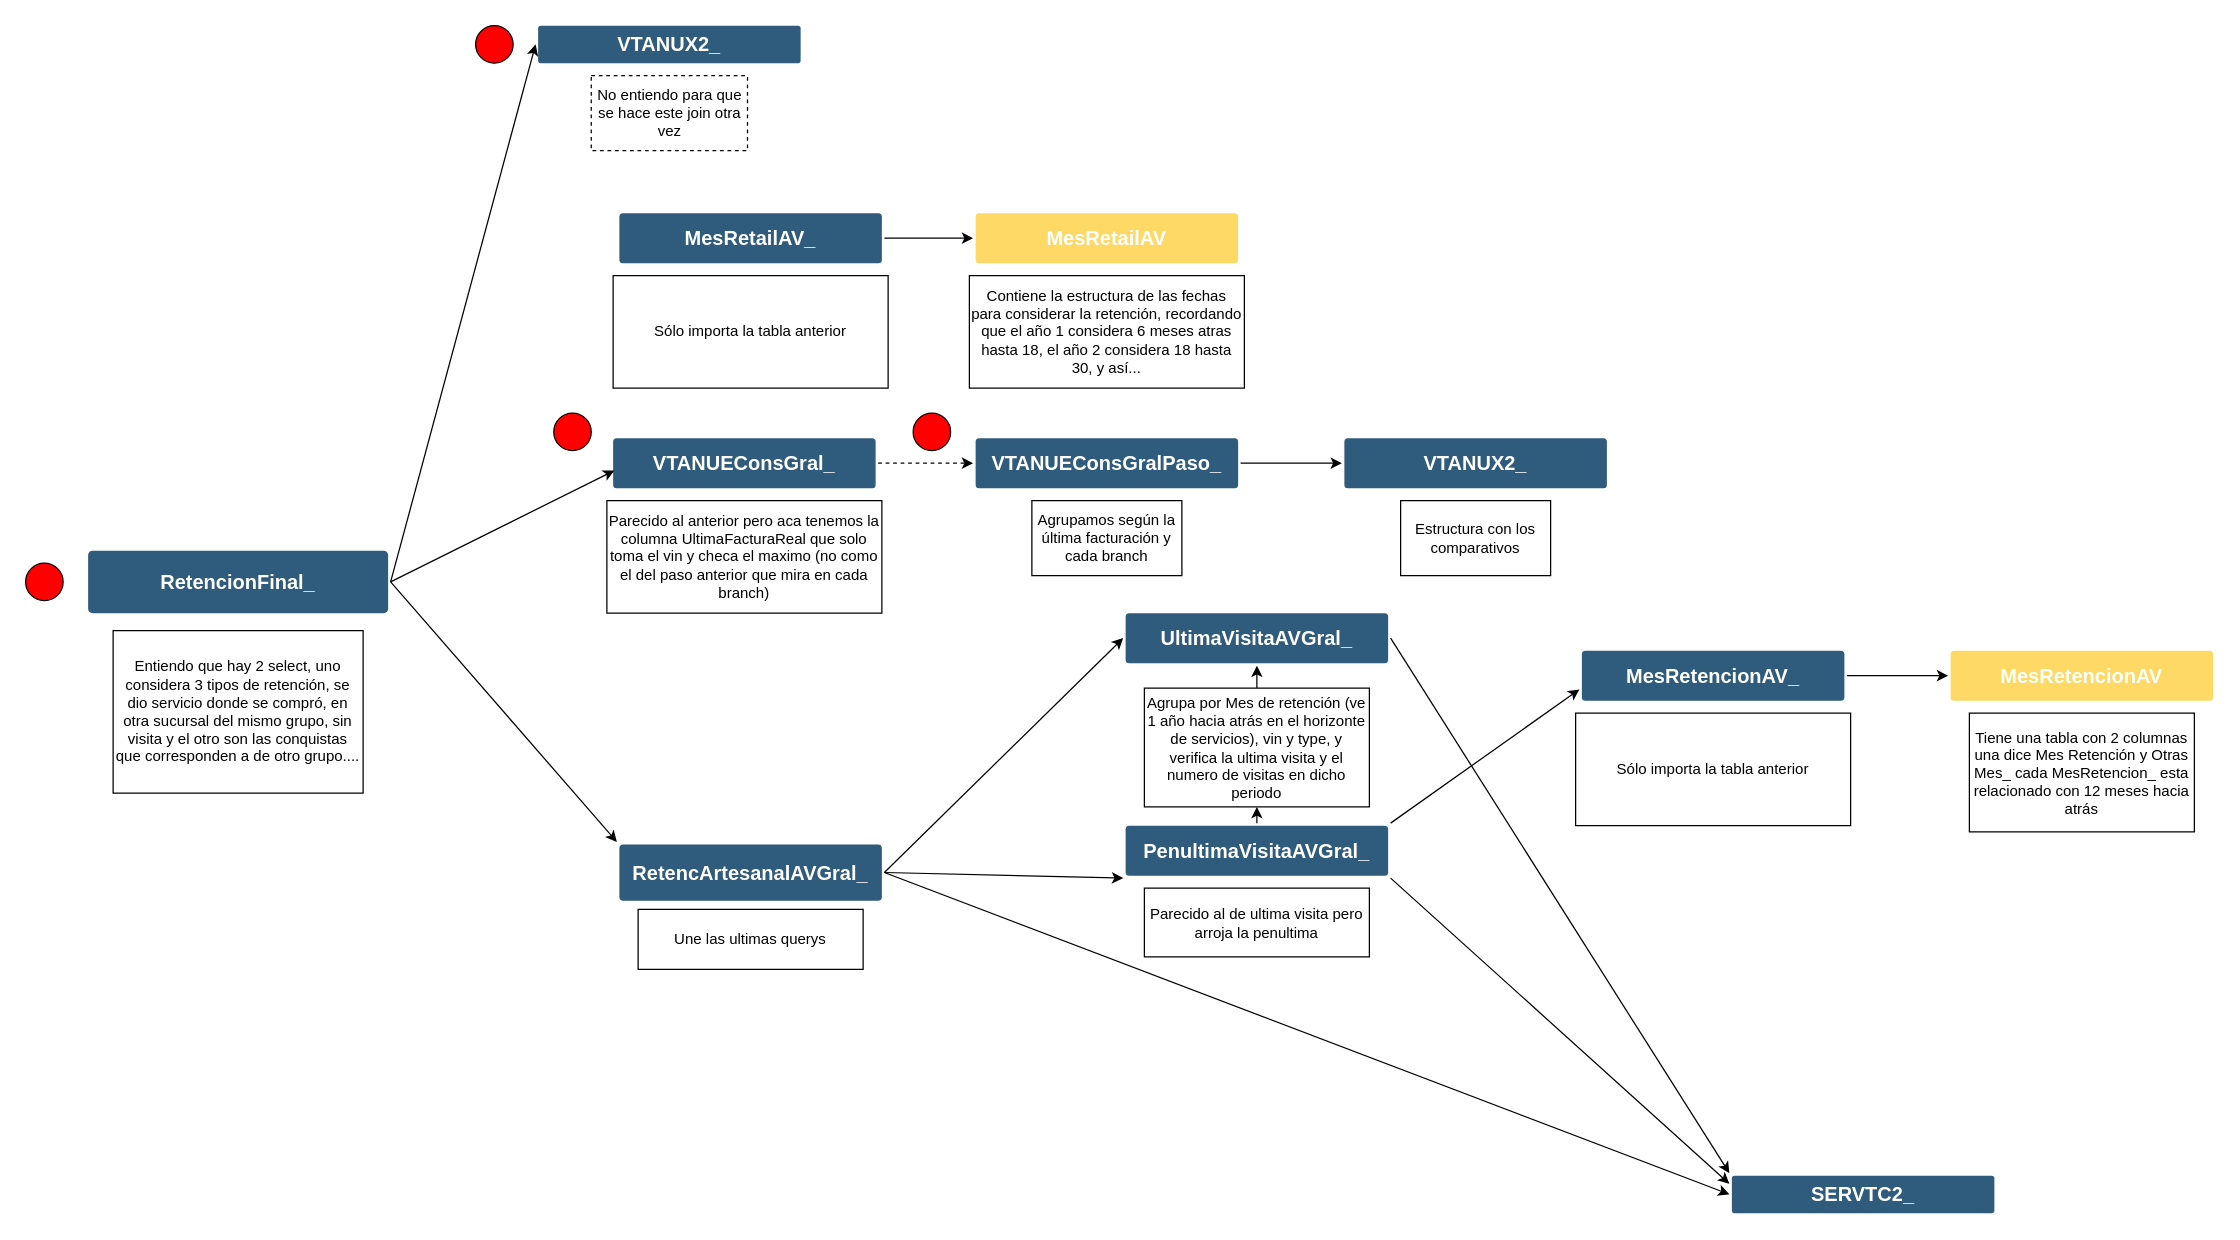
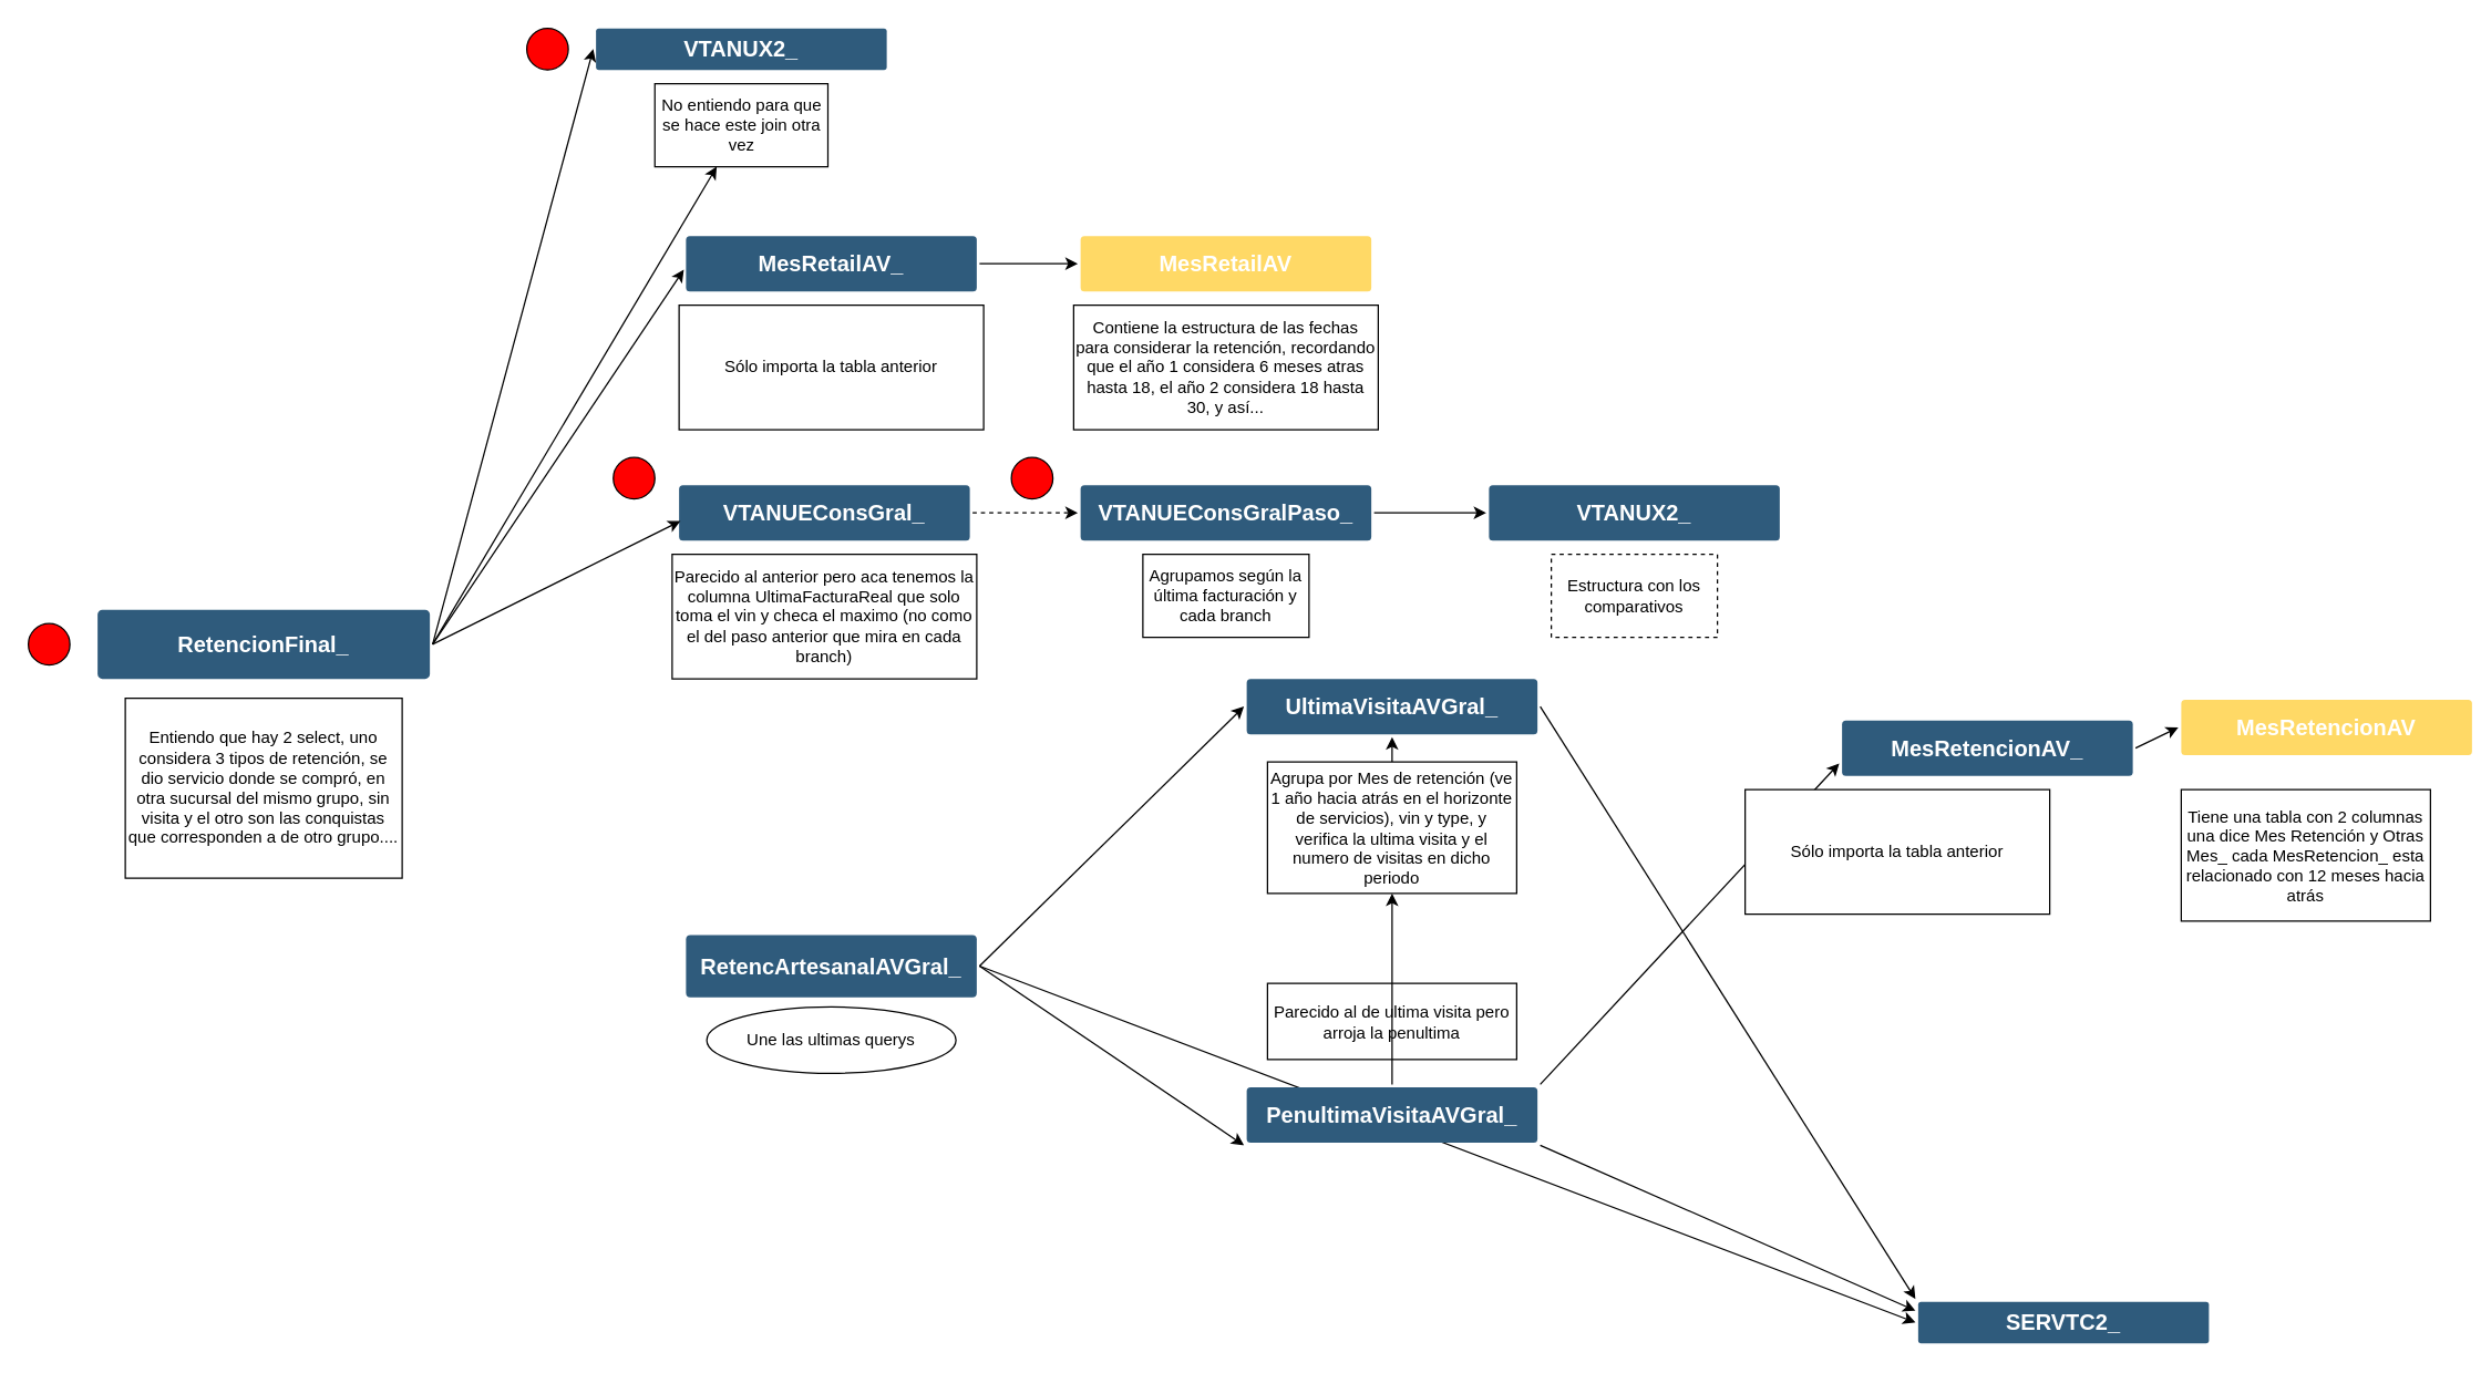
- <mxCell id="39" value="No entiendo para que se hace este join otra vez" style="rounded=0;whiteSpace=wrap;html=1;dashed=1;" vertex="1" parent="1"><mxGeometry x="472.5" y="60" width="125" height="60" as="geometry" /></mxCell>
+ <mxCell id="39" value="No entiendo para que se hace este join otra vez" style="rounded=0;whiteSpace=wrap;html=1;" vertex="1" parent="1"><mxGeometry x="472.5" y="60" width="125" height="60" as="geometry" /></mxCell>
+ <mxCell id="27" style="edgeStyle=none;rounded=0;orthogonalLoop=1;jettySize=auto;html=1;exitX=1;exitY=0.5;exitDx=0;exitDy=0;entryX=0.002;entryY=0.599;entryDx=0;entryDy=0;entryPerimeter=0;" edge="1" parent="1" source="3" target="6"><mxGeometry relative="1" as="geometry" /></mxCell>
- <mxCell id="33" value="Estructura con los comparativos" style="rounded=0;whiteSpace=wrap;html=1;" vertex="1" parent="1"><mxGeometry x="1120" y="400" width="120" height="60" as="geometry" /></mxCell>
+ <mxCell id="33" value="Estructura con los comparativos" style="rounded=0;whiteSpace=wrap;html=1;dashed=1;" vertex="1" parent="1"><mxGeometry x="1120" y="400" width="120" height="60" as="geometry" /></mxCell>
- <mxCell id="25" value="MesRetencionAV_" style="rounded=1;whiteSpace=wrap;html=1;shadow=0;labelBackgroundColor=none;strokeColor=none;strokeWidth=3;fillColor=#2F5B7C;fontFamily=Helvetica;fontSize=16;fontColor=#FFFFFF;align=center;fontStyle=1;spacing=5;arcSize=7;perimeterSpacing=2;" vertex="1" parent="1"><mxGeometry x="1265" y="520" width="210" height="40" as="geometry" /></mxCell>
+ <mxCell id="25" value="MesRetencionAV_" style="rounded=1;whiteSpace=wrap;html=1;shadow=0;labelBackgroundColor=none;strokeColor=none;strokeWidth=3;fillColor=#2F5B7C;fontFamily=Helvetica;fontSize=16;fontColor=#FFFFFF;align=center;fontStyle=1;spacing=5;arcSize=7;perimeterSpacing=2;" vertex="1" parent="1"><mxGeometry x="1330" y="520" width="210" height="40" as="geometry" /></mxCell>
- <mxCell id="26" value="MesRetencionAV" style="rounded=1;whiteSpace=wrap;html=1;shadow=0;labelBackgroundColor=none;strokeColor=none;strokeWidth=3;fillColor=#FFD966;fontFamily=Helvetica;fontSize=16;fontColor=#FFFFFF;align=center;fontStyle=1;spacing=5;arcSize=7;perimeterSpacing=2;" vertex="1" parent="1"><mxGeometry x="1560" y="520" width="210" height="40" as="geometry" /></mxCell>
+ <mxCell id="26" value="MesRetencionAV" style="rounded=1;whiteSpace=wrap;html=1;shadow=0;labelBackgroundColor=none;strokeColor=none;strokeWidth=3;fillColor=#FFD966;fontFamily=Helvetica;fontSize=16;fontColor=#FFFFFF;align=center;fontStyle=1;spacing=5;arcSize=7;perimeterSpacing=2;" vertex="1" parent="1"><mxGeometry x="1575" y="505" width="210" height="40" as="geometry" /></mxCell>
- <mxCell id="29" style="edgeStyle=none;rounded=0;orthogonalLoop=1;jettySize=auto;html=1;exitX=1;exitY=0.5;exitDx=0;exitDy=0;entryX=0;entryY=0;entryDx=0;entryDy=0;" edge="1" parent="1" source="3" target="12"><mxGeometry relative="1" as="geometry" /></mxCell>
+ <mxCell id="29" style="edgeStyle=none;rounded=0;orthogonalLoop=1;jettySize=auto;html=1;exitX=1;exitY=0.5;exitDx=0;exitDy=0;" edge="1" parent="1" source="3" target="39"><mxGeometry relative="1" as="geometry" /></mxCell>
- <mxCell id="22" value="PenultimaVisitaAVGral_" style="rounded=1;whiteSpace=wrap;html=1;shadow=0;labelBackgroundColor=none;strokeColor=none;strokeWidth=3;fillColor=#2F5B7C;fontFamily=Helvetica;fontSize=16;fontColor=#FFFFFF;align=center;fontStyle=1;spacing=5;arcSize=7;perimeterSpacing=2;" vertex="1" parent="1"><mxGeometry x="900" y="660" width="210" height="40" as="geometry" /></mxCell>
+ <mxCell id="22" value="PenultimaVisitaAVGral_" style="rounded=1;whiteSpace=wrap;html=1;shadow=0;labelBackgroundColor=none;strokeColor=none;strokeWidth=3;fillColor=#2F5B7C;fontFamily=Helvetica;fontSize=16;fontColor=#FFFFFF;align=center;fontStyle=1;spacing=5;arcSize=7;perimeterSpacing=2;" vertex="1" parent="1"><mxGeometry x="900" y="785" width="210" height="40" as="geometry" /></mxCell>
- <mxCell id="32" value="Une las ultimas querys" style="rounded=0;whiteSpace=wrap;html=1;" vertex="1" parent="1"><mxGeometry x="510" y="727" width="180" height="48" as="geometry" /></mxCell>
+ <mxCell id="32" value="Une las ultimas querys" style="ellipse;whiteSpace=wrap;html=1;" vertex="1" parent="1"><mxGeometry x="510" y="727" width="180" height="48" as="geometry" /></mxCell>
